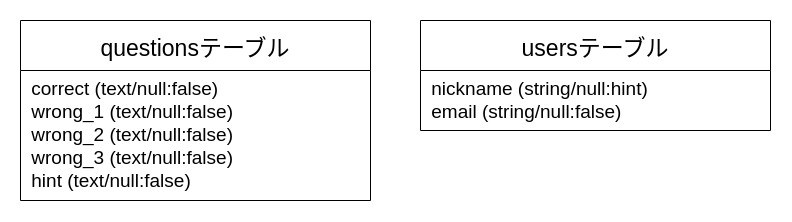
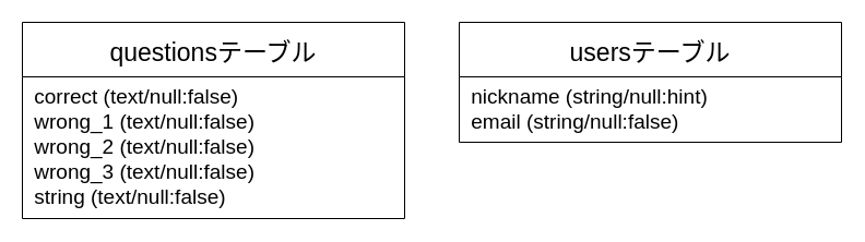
- <mxCell id="3" value=" correct (text/null:false)&#10; wrong_1 (text/null:false)&#10; wrong_2 (text/null:false)&#10; wrong_3 (text/null:false)&#10; hint (text/null:false)" style="text;strokeColor=none;fillColor=none;spacingLeft=4;spacingRight=4;overflow=hidden;rotatable=0;points=[[0,0.5],[1,0.5]];portConstraint=eastwest;fontSize=19;" parent="2" vertex="1"><mxGeometry y="50" width="350" height="130" as="geometry" /></mxCell>
+ <mxCell id="3" value=" correct (text/null:false)&#10; wrong_1 (text/null:false)&#10; wrong_2 (text/null:false)&#10; wrong_3 (text/null:false)&#10; string (text/null:false)" style="text;strokeColor=none;fillColor=none;spacingLeft=4;spacingRight=4;overflow=hidden;rotatable=0;points=[[0,0.5],[1,0.5]];portConstraint=eastwest;fontSize=19;" parent="2" vertex="1"><mxGeometry y="50" width="350" height="130" as="geometry" /></mxCell>
